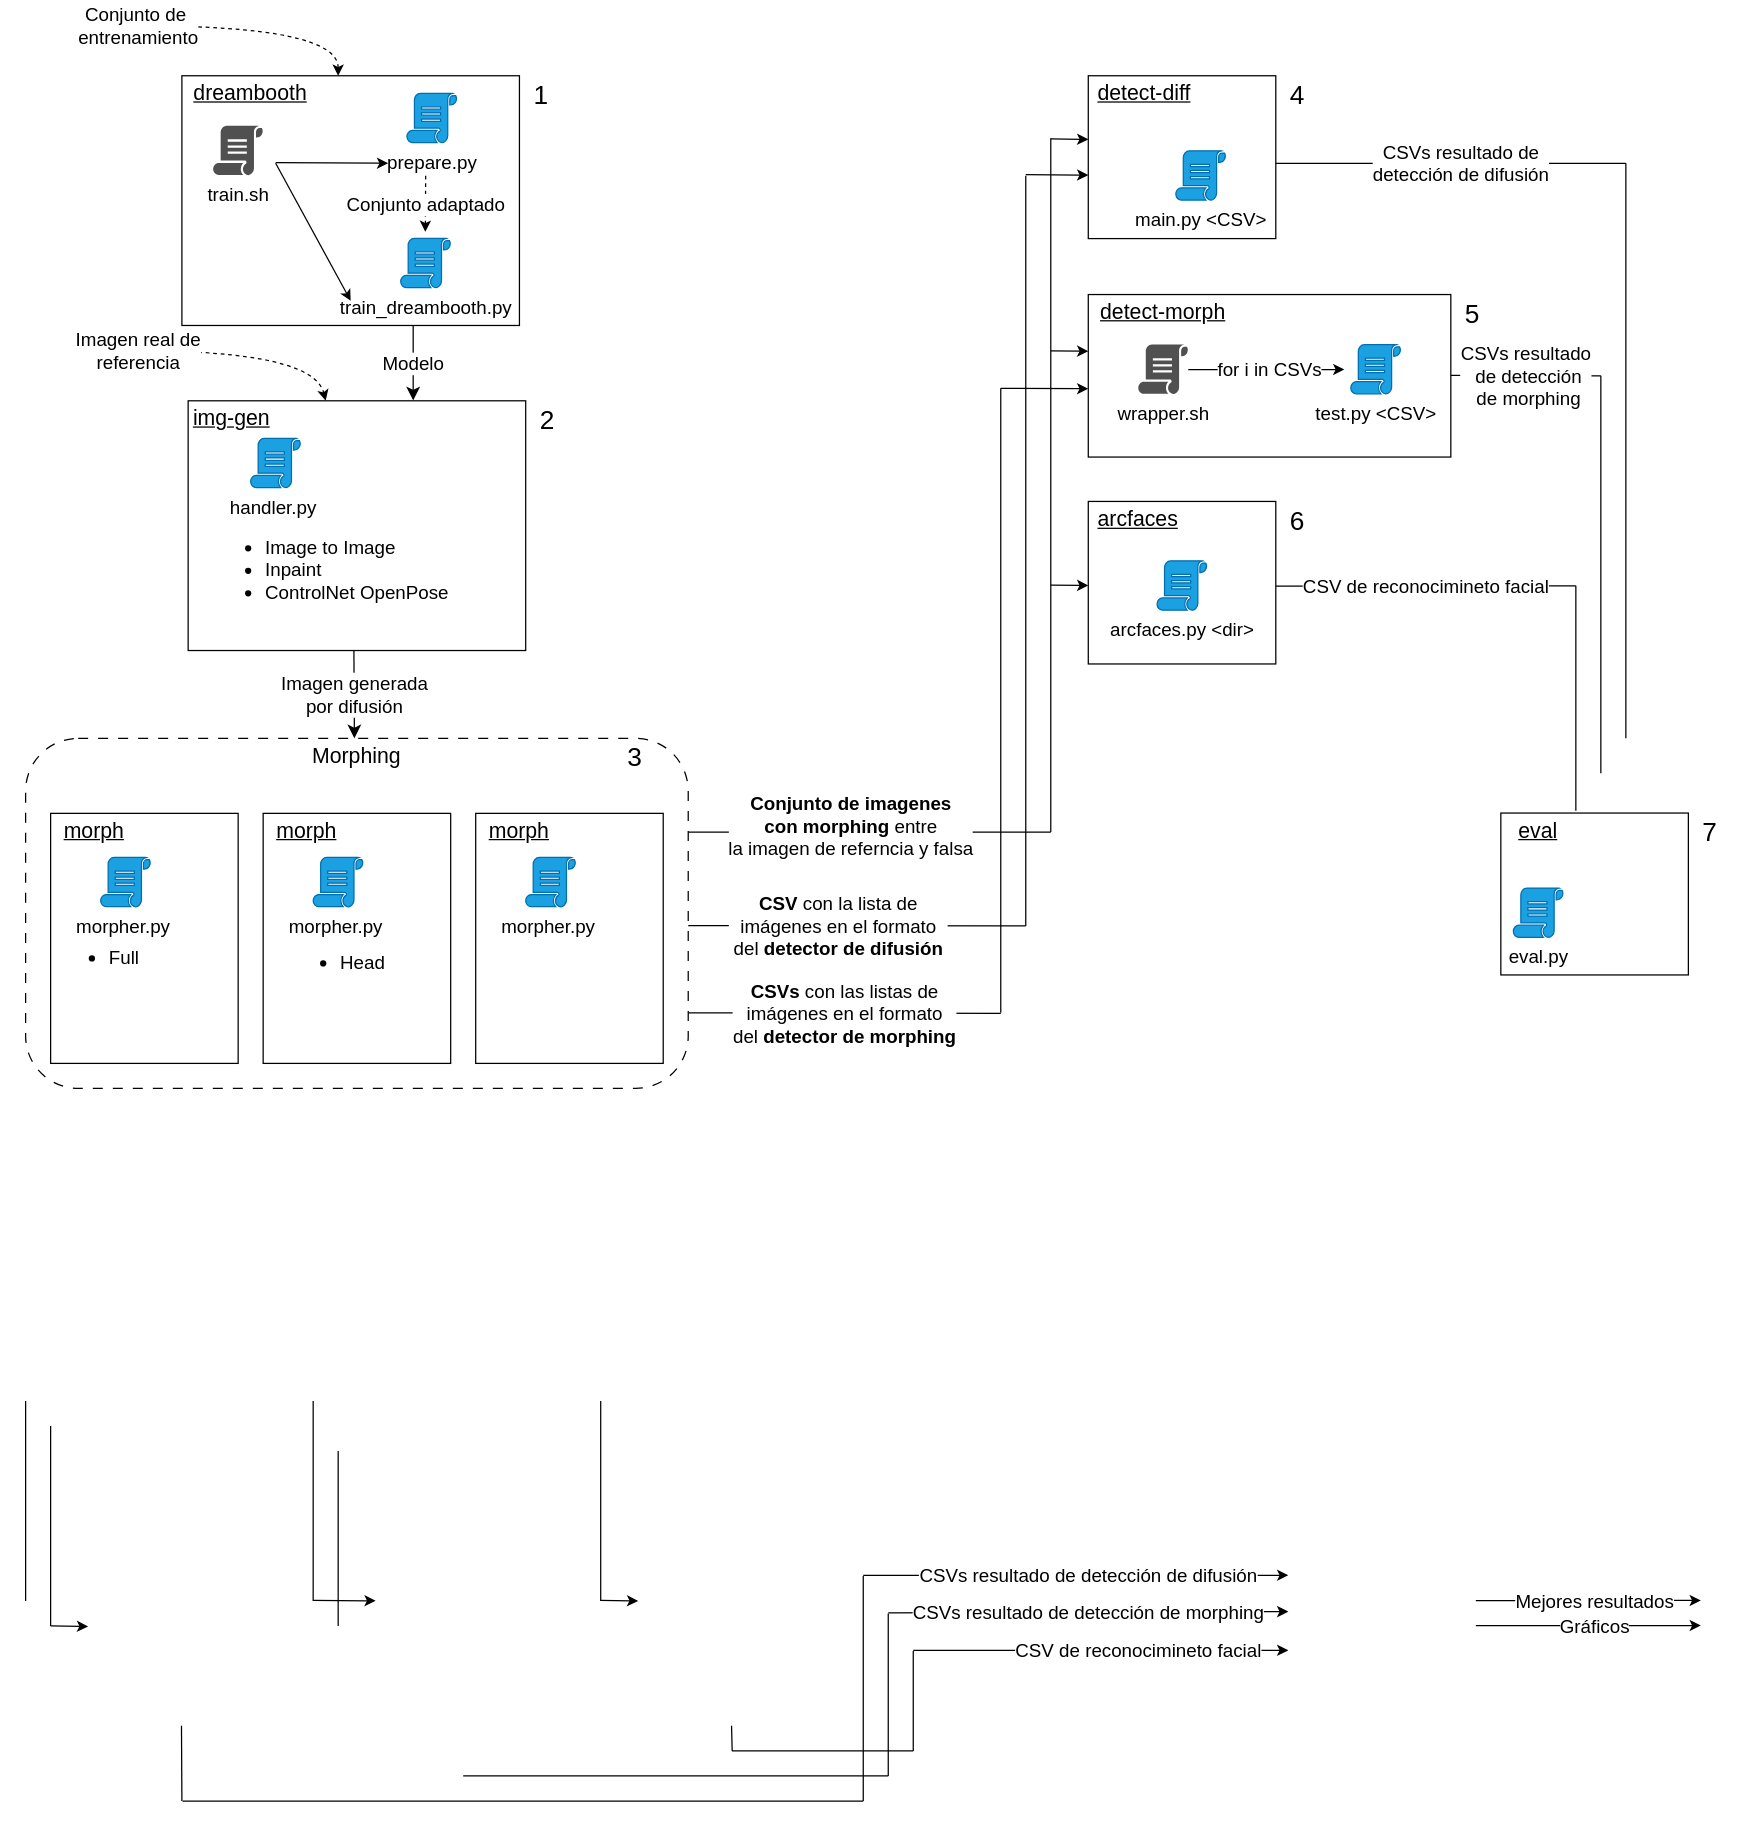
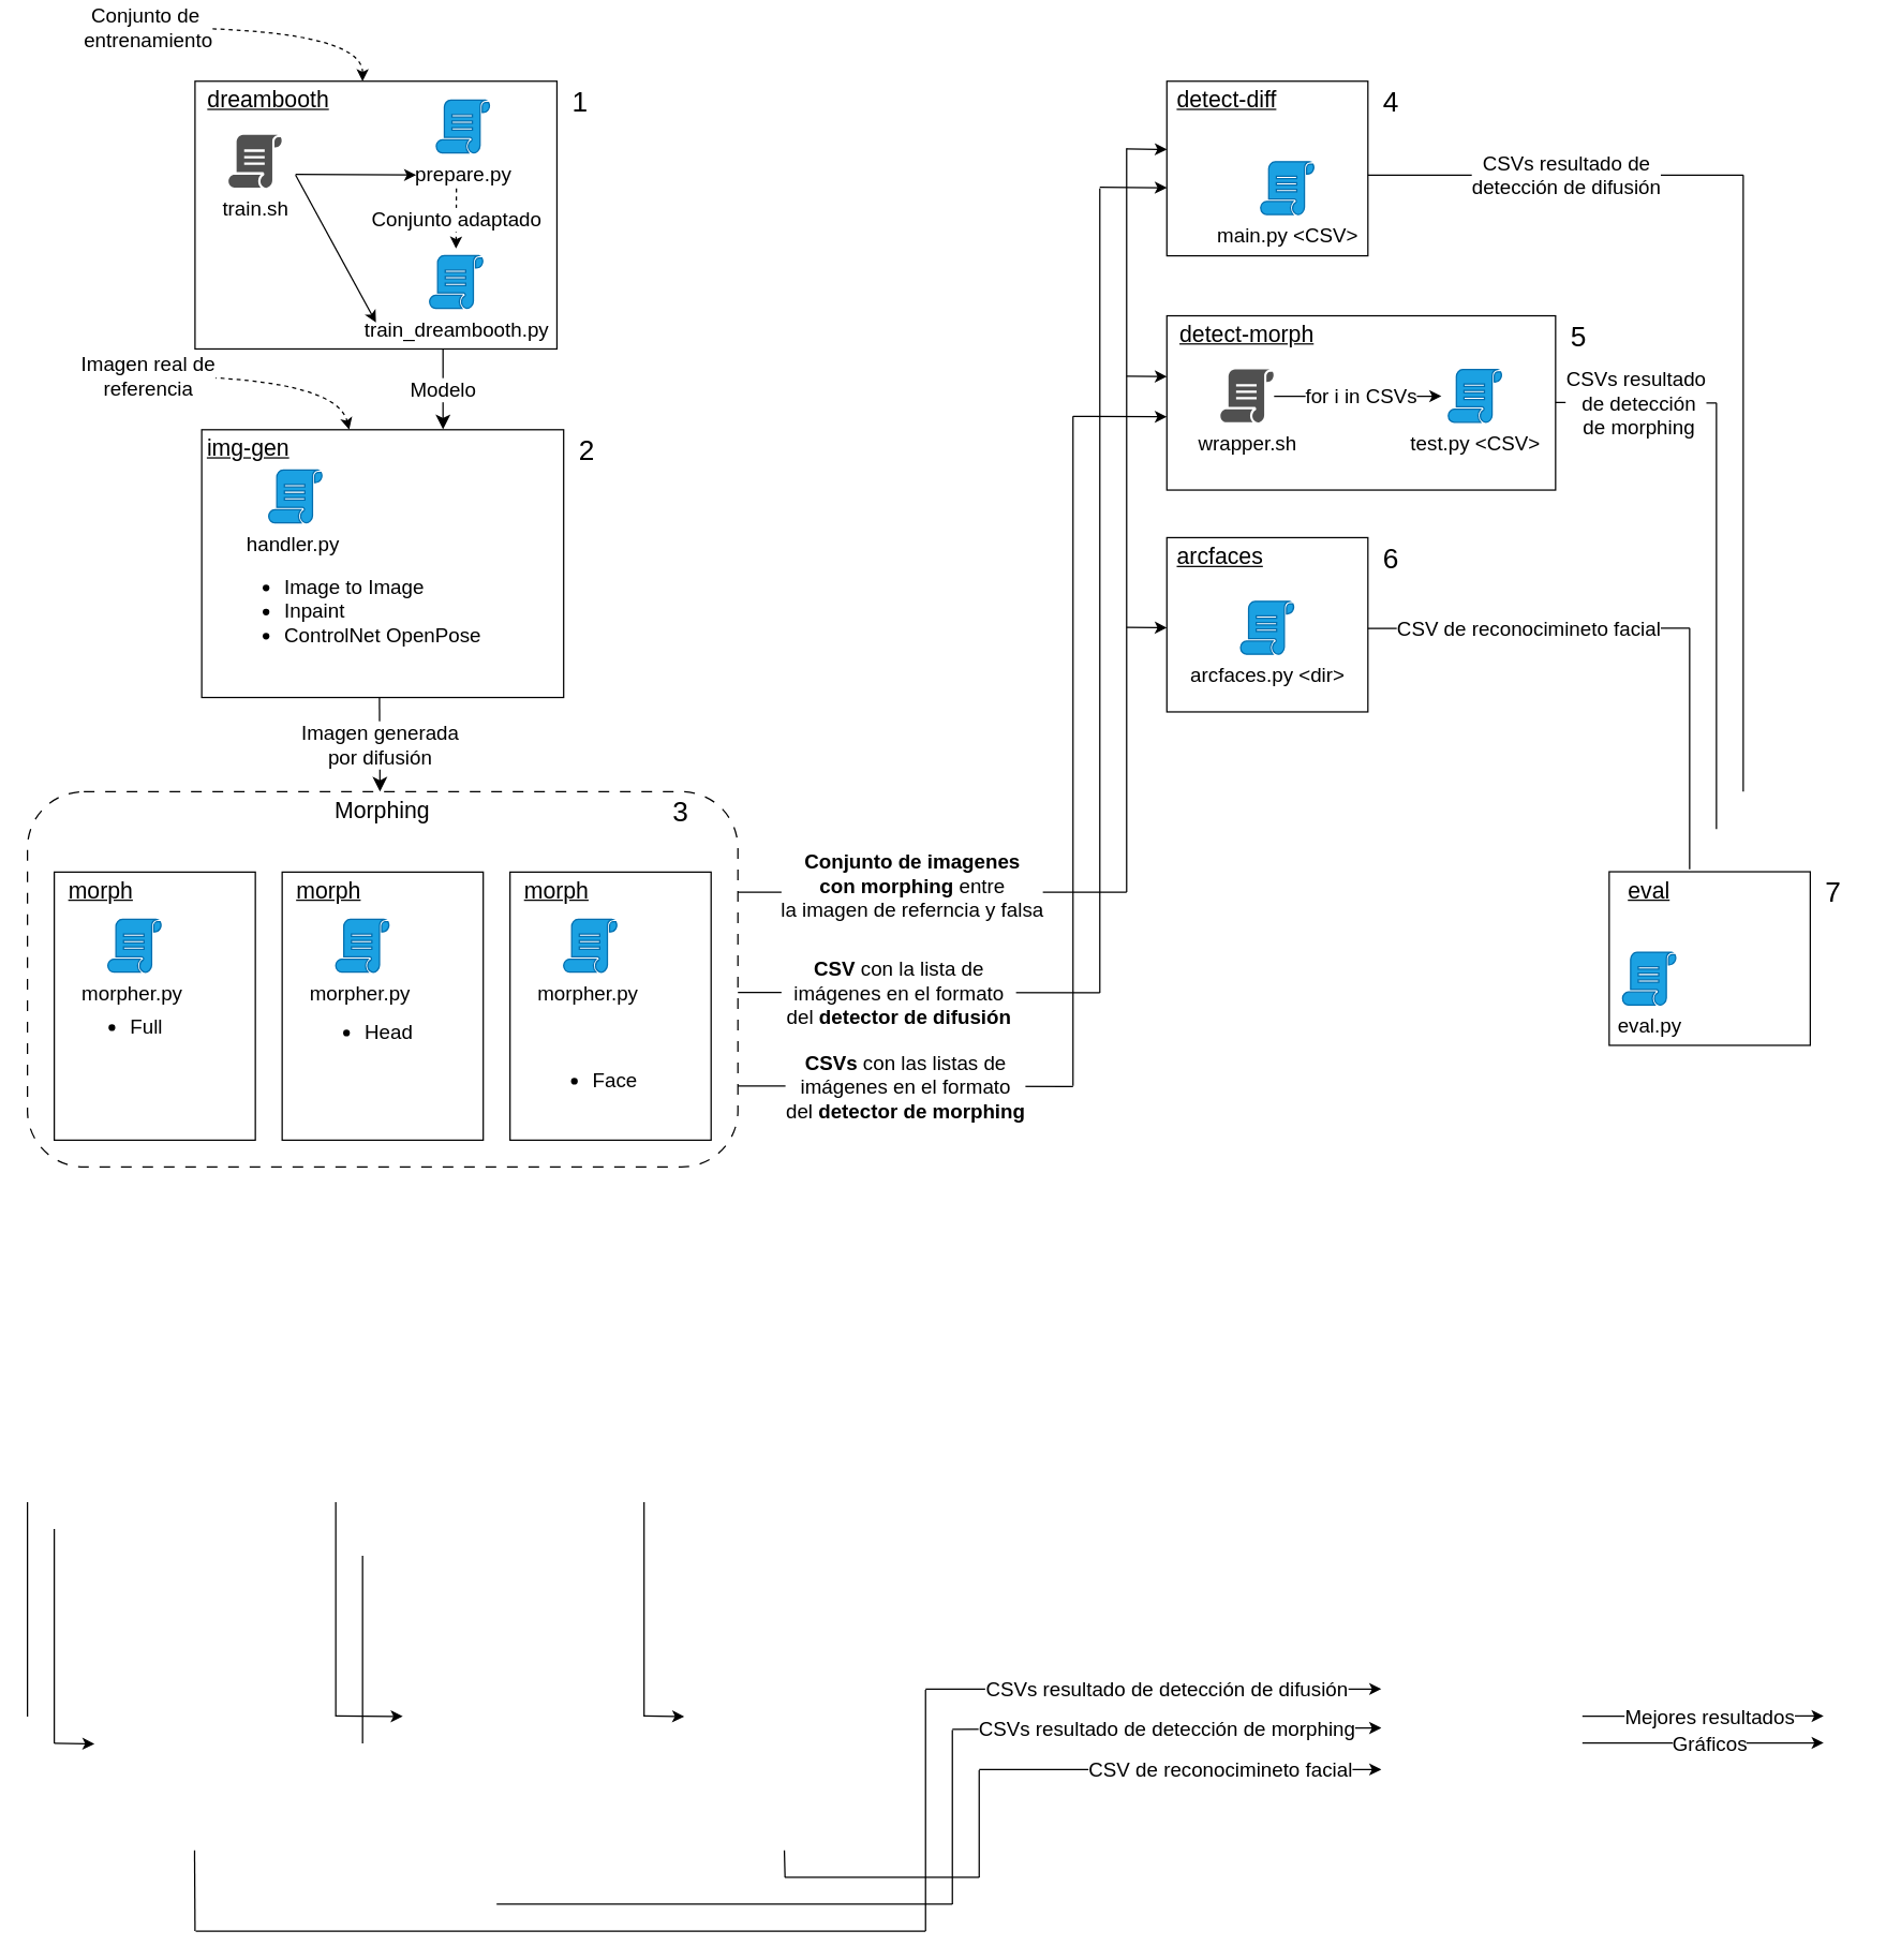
- <mxCell id="18" value="&lt;ul&gt;&lt;li&gt;Full&lt;/li&gt;&lt;/ul&gt;" style="text;strokeColor=none;fillColor=none;html=1;whiteSpace=wrap;verticalAlign=middle;overflow=hidden;fontSize=15;fontColor=#000000;" parent="1" vertex="1"><mxGeometry x="45" y="739.75" width="90" height="50.75" as="geometry" /></mxCell>
+ <mxCell id="18" value="&lt;ul&gt;&lt;li&gt;Full&lt;/li&gt;&lt;/ul&gt;" style="text;strokeColor=none;fillColor=none;html=1;whiteSpace=wrap;verticalAlign=middle;overflow=hidden;fontSize=15;fontColor=#000000;" parent="1" vertex="1"><mxGeometry x="55" y="739.75" width="90" height="50.75" as="geometry" /></mxCell>
+ <mxCell id="26" value="&lt;ul&gt;&lt;li&gt;Face&lt;/li&gt;&lt;/ul&gt;" style="text;strokeColor=none;fillColor=none;html=1;whiteSpace=wrap;verticalAlign=middle;overflow=hidden;fontSize=15;fontColor=#000000;" parent="1" vertex="1"><mxGeometry x="400" y="779.25" width="90" height="50.75" as="geometry" /></mxCell>
